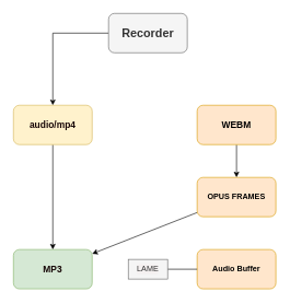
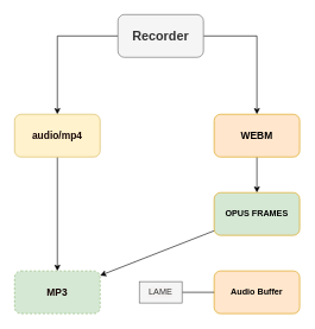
+ <mxCell id="3" style="edgeStyle=none;html=1;entryX=0.5;entryY=0;entryDx=0;entryDy=0;rounded=0;" edge="1" parent="1" source="4" target="8"><mxGeometry relative="1" as="geometry"><Array as="points"><mxPoint x="360" y="50" /></Array></mxGeometry></mxCell>
- <mxCell id="10" value="&lt;h4&gt;&lt;font color=&quot;#000000&quot;&gt;OPUS FRAMES&lt;/font&gt;&lt;/h4&gt;" style="rounded=1;whiteSpace=wrap;html=1;fillColor=#ffe6cc;strokeColor=#d79b00;" vertex="1" parent="1"><mxGeometry x="300" y="270" width="120" height="60" as="geometry" /></mxCell>
+ <mxCell id="10" value="&lt;h4&gt;&lt;font color=&quot;#000000&quot;&gt;OPUS FRAMES&lt;/font&gt;&lt;/h4&gt;" style="rounded=1;whiteSpace=wrap;html=1;fillColor=#d5e8d4;strokeColor=#d79b00;" vertex="1" parent="1"><mxGeometry x="300" y="270" width="120" height="60" as="geometry" /></mxCell>
- <mxCell id="12" value="&lt;h3&gt;&lt;font color=&quot;#150505&quot;&gt;MP3&lt;/font&gt;&lt;/h3&gt;" style="rounded=1;whiteSpace=wrap;html=1;fillColor=#d5e8d4;strokeColor=#82b366;" vertex="1" parent="1"><mxGeometry x="20" y="380" width="120" height="60" as="geometry" /></mxCell>
+ <mxCell id="12" value="&lt;h3&gt;&lt;font color=&quot;#150505&quot;&gt;MP3&lt;/font&gt;&lt;/h3&gt;" style="rounded=1;whiteSpace=wrap;html=1;fillColor=#d5e8d4;strokeColor=#82b366;dashed=1;" vertex="1" parent="1"><mxGeometry x="20" y="380" width="120" height="60" as="geometry" /></mxCell>
